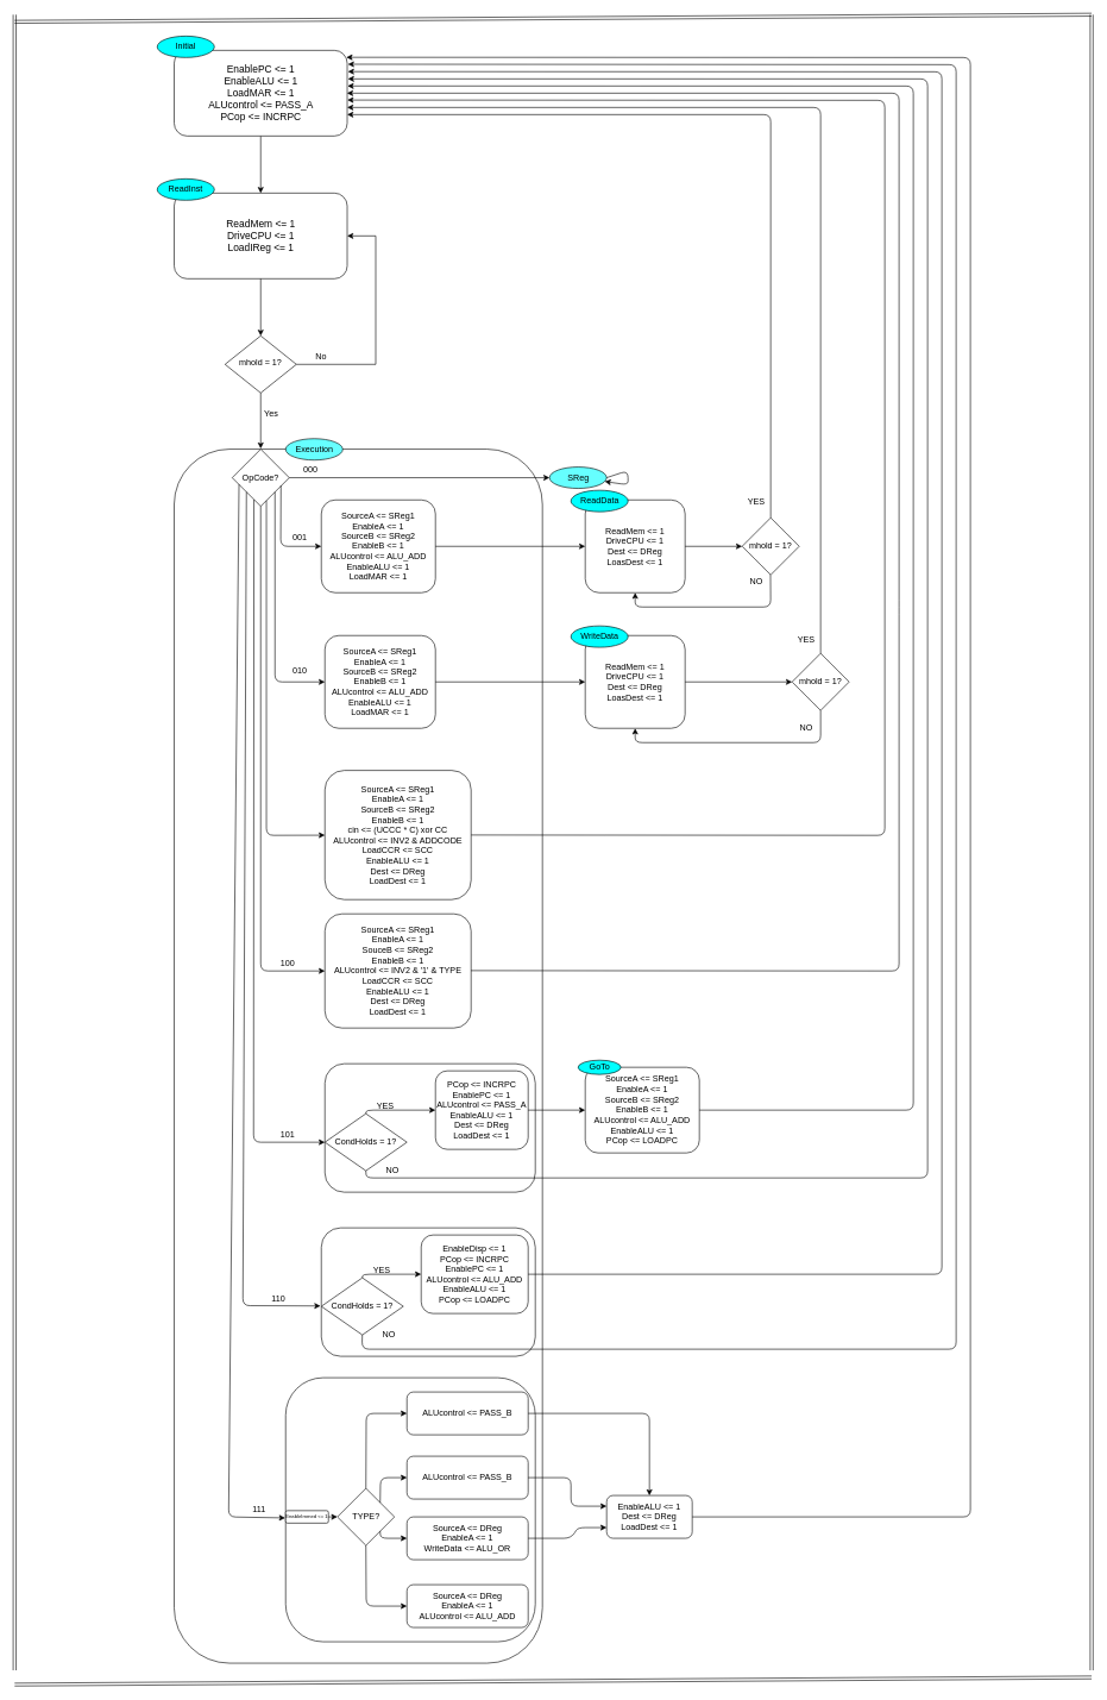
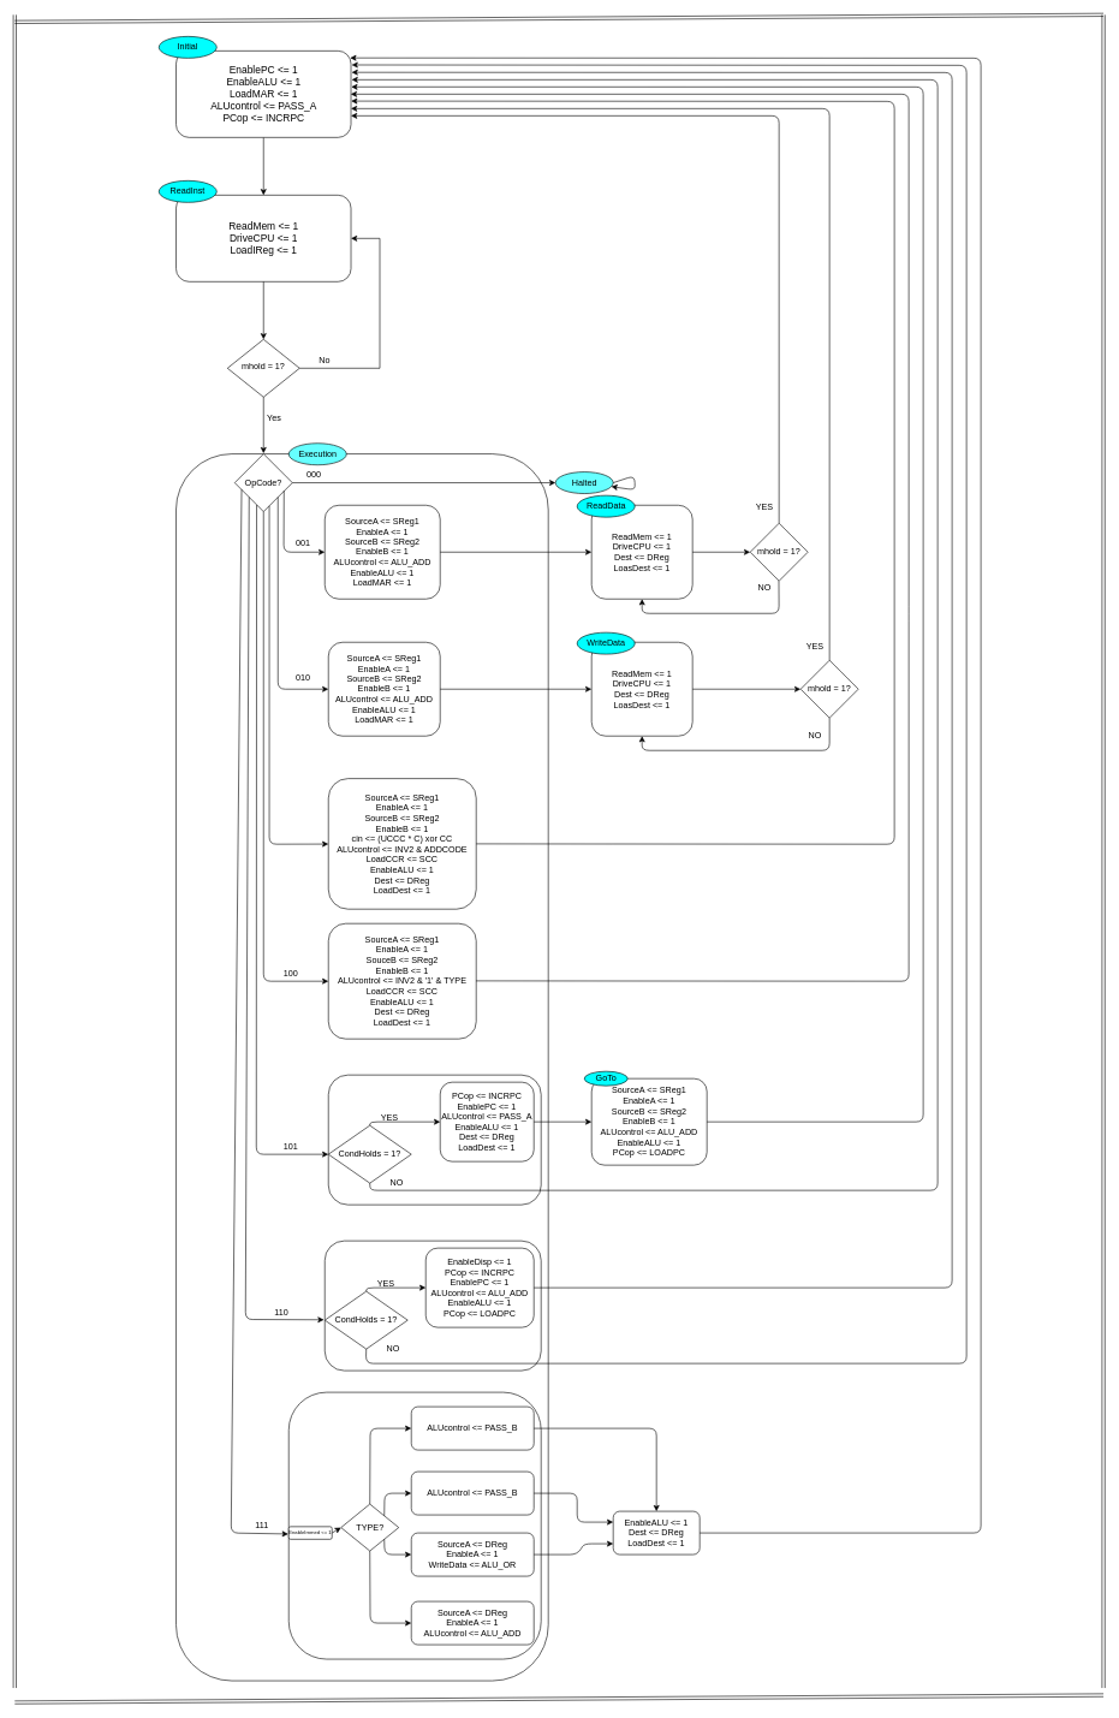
- <mxCell id="44" value="SReg" style="text;html=1;strokeColor=none;fillColor=none;align=center;verticalAlign=middle;whiteSpace=wrap;rounded=0;" vertex="1" parent="1"><mxGeometry x="792.5" y="663.82" width="35" height="10" as="geometry" /></mxCell>
+ <mxCell id="44" value="Halted" style="text;html=1;strokeColor=none;fillColor=none;align=center;verticalAlign=middle;whiteSpace=wrap;rounded=0;" vertex="1" parent="1"><mxGeometry x="792.5" y="663.82" width="35" height="10" as="geometry" /></mxCell>
- <mxCell id="81" value="TYPE?" style="rhombus;whiteSpace=wrap;html=1;fillColor=#FFFFFF;" vertex="1" parent="1"><mxGeometry x="472.51" y="2085" width="80" height="80" as="geometry" /></mxCell>
+ <mxCell id="81" value="TYPE?" style="rhombus;whiteSpace=wrap;html=1;fillColor=#FFFFFF;" vertex="1" parent="1"><mxGeometry x="472.51" y="2085" width="80" height="65" as="geometry" /></mxCell>
